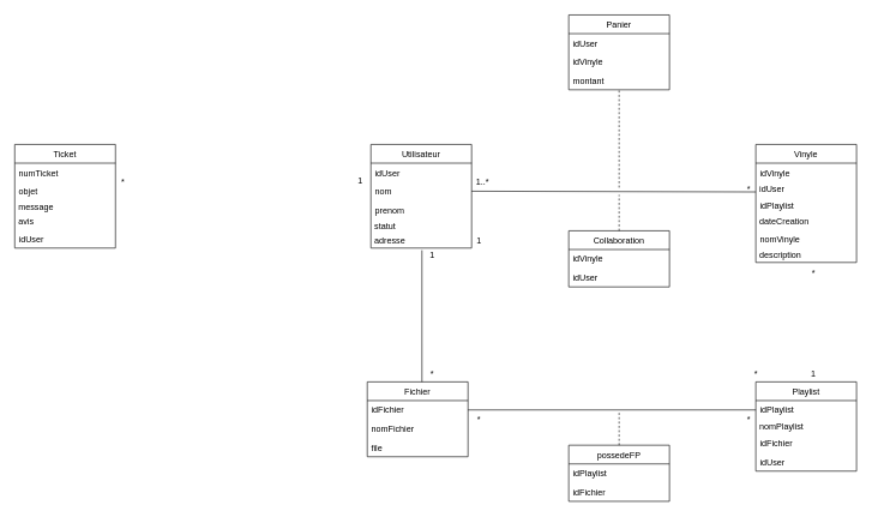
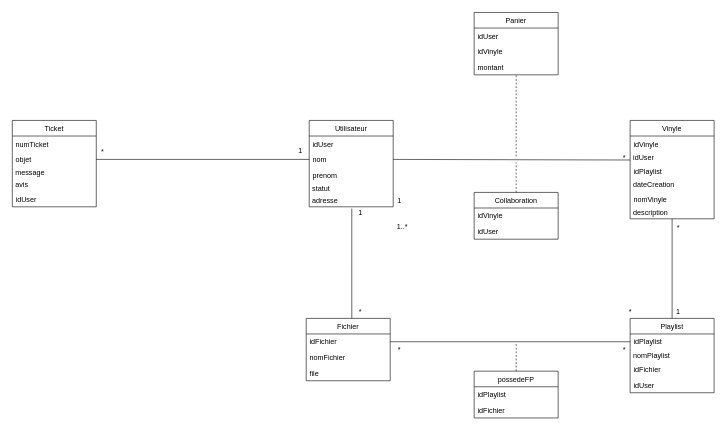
- <mxCell id="47" value="1..*" style="text;html=1;align=center;verticalAlign=middle;resizable=0;points=[];;autosize=1;" parent="1" vertex="1"><mxGeometry x="655" y="242" width="30" height="20" as="geometry" /></mxCell>
+ <mxCell id="47" value="1..*" style="text;html=1;align=center;verticalAlign=middle;resizable=0;points=[];;autosize=1;" parent="1" vertex="1"><mxGeometry x="655" y="367" width="30" height="20" as="geometry" /></mxCell>
+ <mxCell id="43" value="" style="endArrow=none;html=1;entryX=0;entryY=0.5;entryDx=0;entryDy=0;exitX=1;exitY=0.5;exitDx=0;exitDy=0;" parent="1" source="10" target="4" edge="1"><mxGeometry width="50" height="50" relative="1" as="geometry"><mxPoint x="290" y="280" as="sourcePoint" /><mxPoint x="340" y="230" as="targetPoint" /></mxGeometry></mxCell>
+ <mxCell id="42" value="" style="endArrow=none;html=1;exitX=0.5;exitY=0;exitDx=0;exitDy=0;" parent="1" source="28" target="24" edge="1"><mxGeometry width="50" height="50" relative="1" as="geometry"><mxPoint x="1100" y="420" as="sourcePoint" /><mxPoint x="1119" y="320" as="targetPoint" /></mxGeometry></mxCell>
